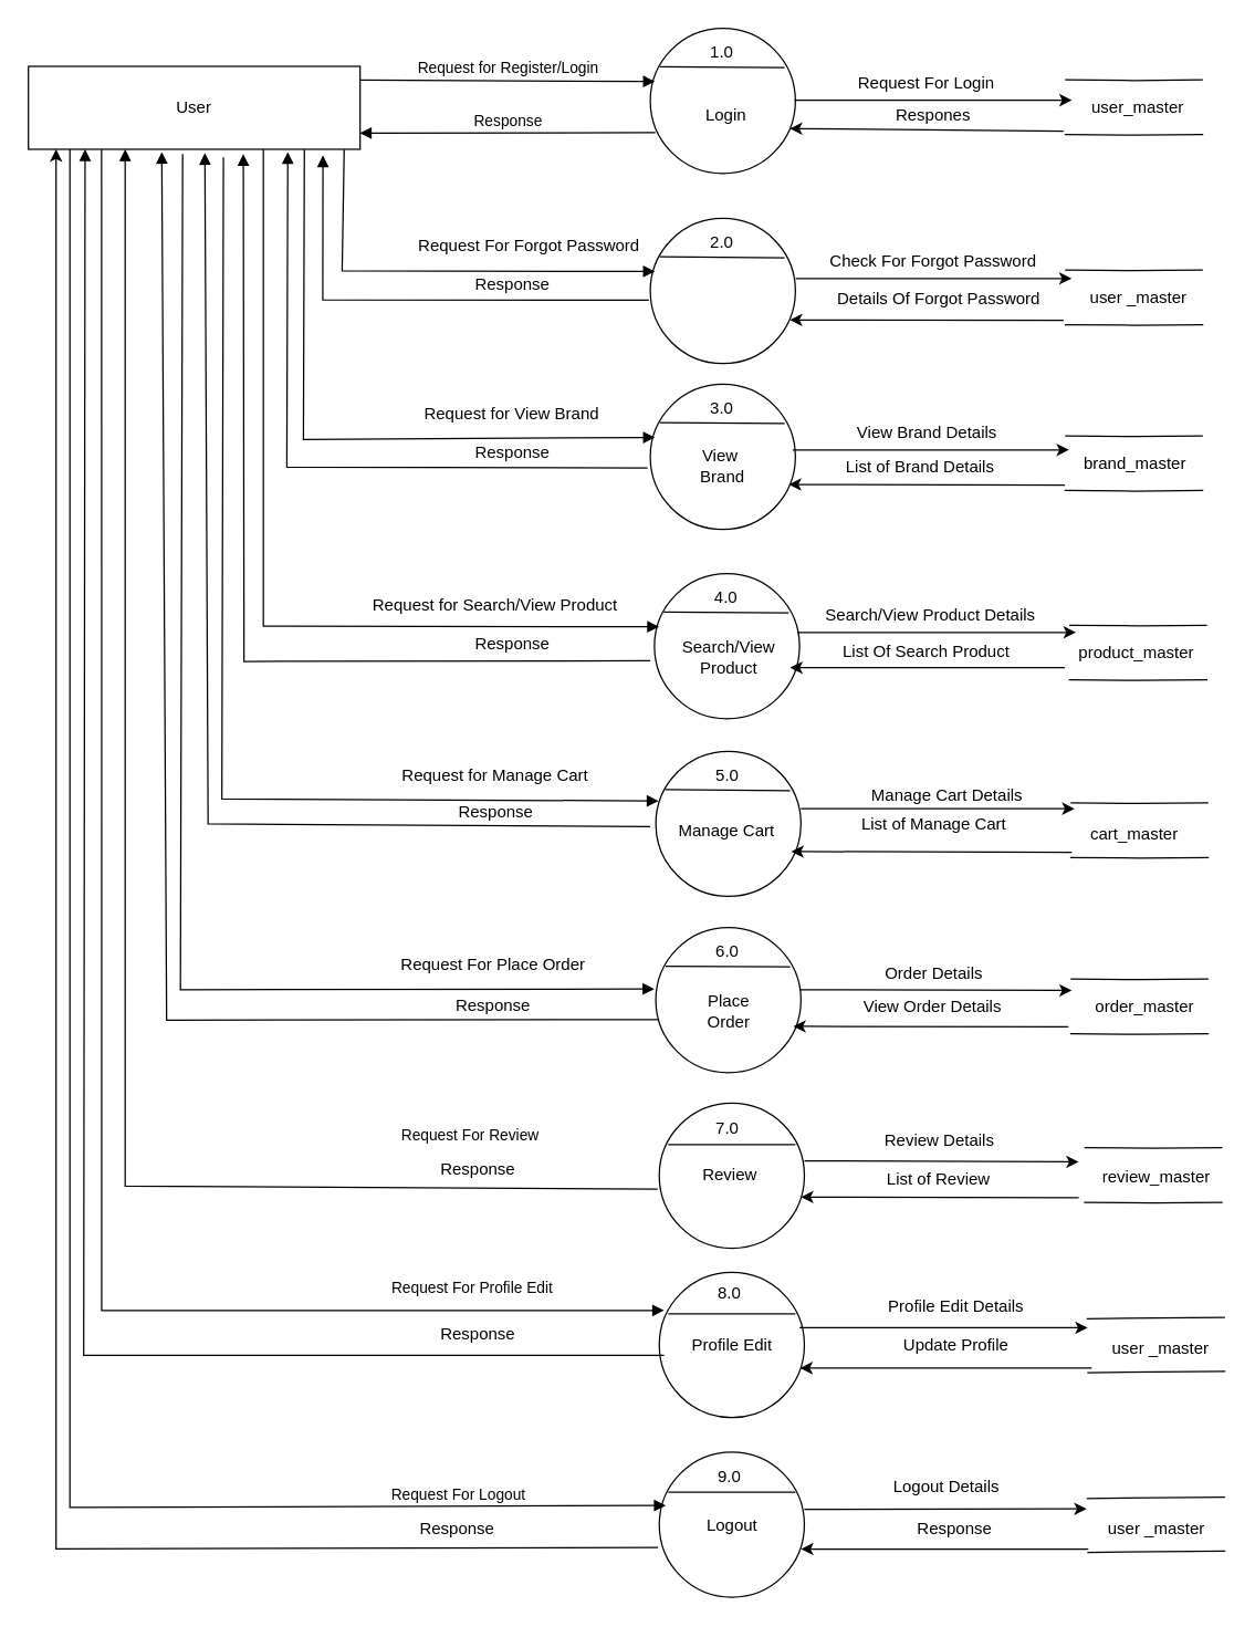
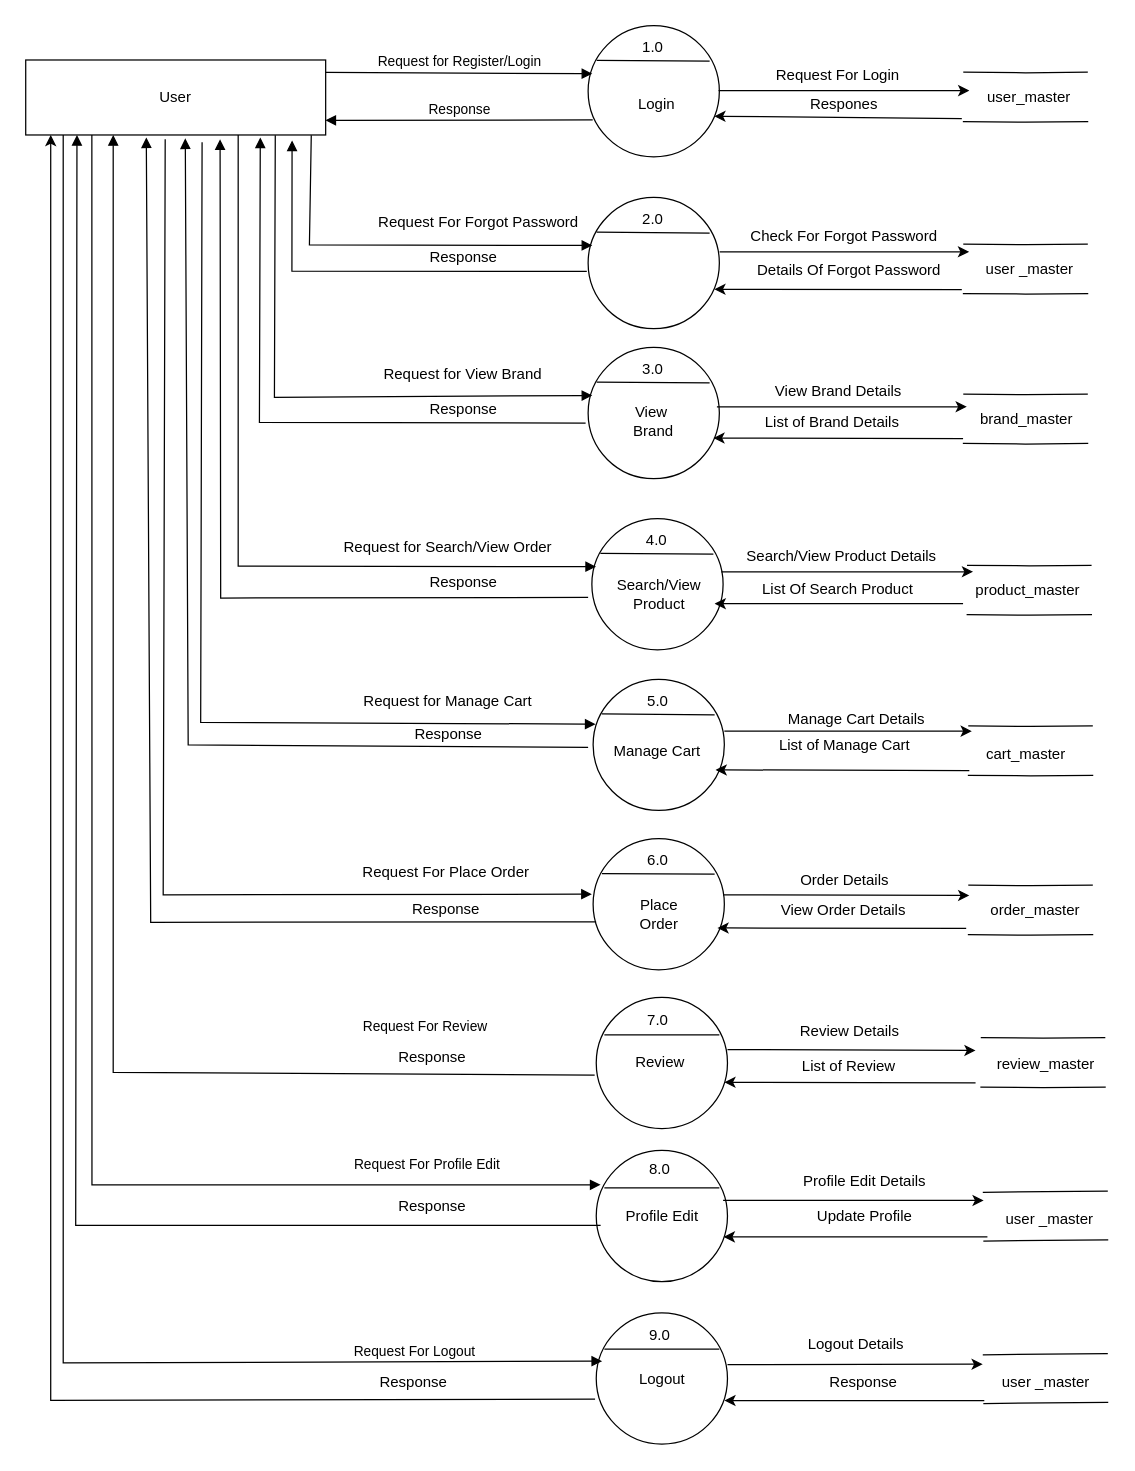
- <mxCell id="71" value="Request for Search/View Product" style="text;html=1;align=center;verticalAlign=middle;whiteSpace=wrap;rounded=0;" parent="1" vertex="1"><mxGeometry x="268" y="422.5" width="180" height="30" as="geometry" /></mxCell>
+ <mxCell id="71" value="Request for Search/View Order" style="text;html=1;align=center;verticalAlign=middle;whiteSpace=wrap;rounded=0;" parent="1" vertex="1"><mxGeometry x="268" y="422.5" width="180" height="30" as="geometry" /></mxCell>
